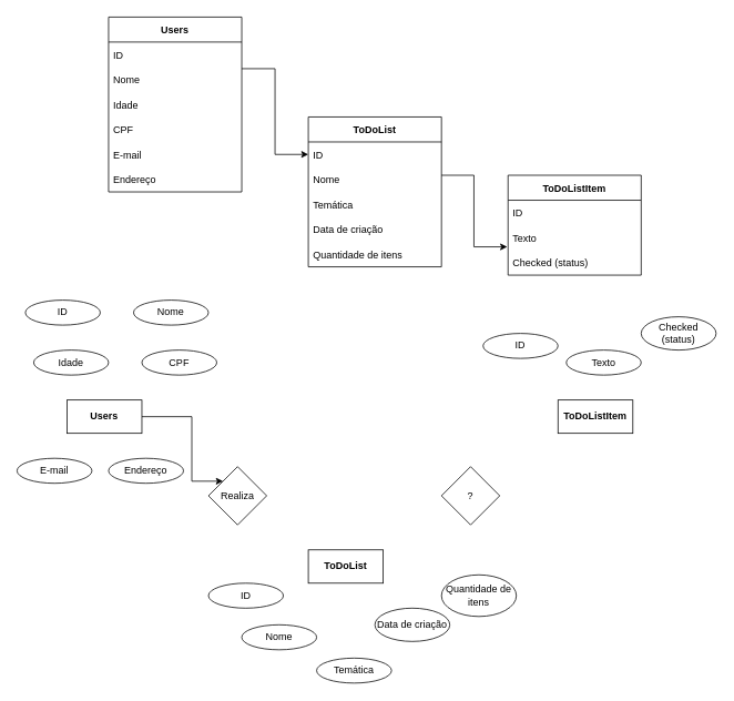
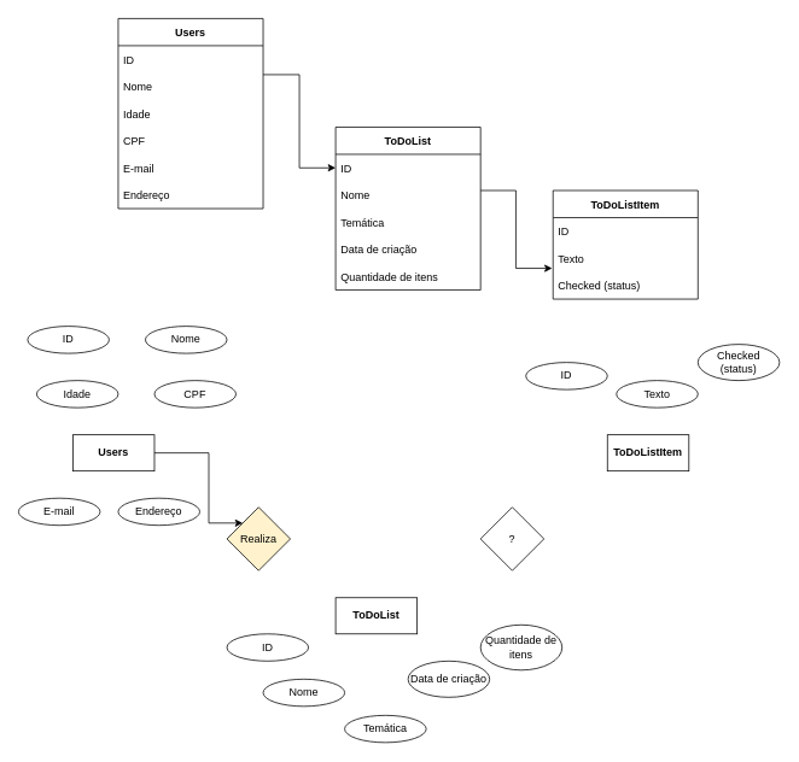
- <mxCell id="21" value="Realiza" style="rhombus;whiteSpace=wrap;html=1;" parent="1" vertex="1"><mxGeometry x="250" y="560" width="70" height="70" as="geometry" /></mxCell>
+ <mxCell id="21" value="Realiza" style="rhombus;whiteSpace=wrap;html=1;fillColor=#fff2cc;" parent="1" vertex="1"><mxGeometry x="250" y="560" width="70" height="70" as="geometry" /></mxCell>
